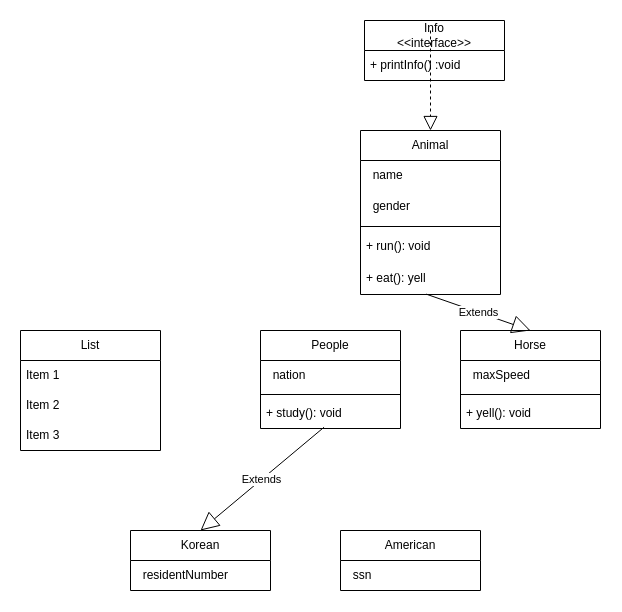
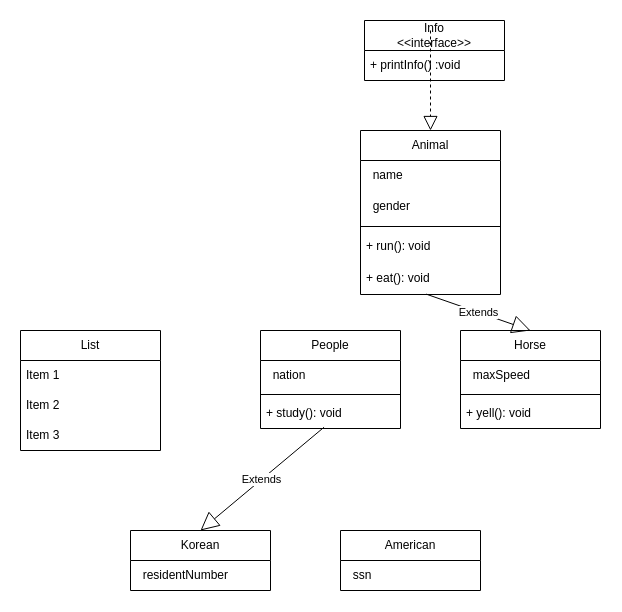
- <mxCell id="7" value="+ eat(): yell" style="text;strokeColor=none;fillColor=none;align=left;verticalAlign=middle;spacingLeft=4;spacingRight=4;overflow=hidden;points=[[0,0.5],[1,0.5]];portConstraint=eastwest;rotatable=0;whiteSpace=wrap;html=1;" vertex="1" parent="2"><mxGeometry y="132" width="140" height="32" as="geometry" /></mxCell>
+ <mxCell id="7" value="+ eat(): void" style="text;strokeColor=none;fillColor=none;align=left;verticalAlign=middle;spacingLeft=4;spacingRight=4;overflow=hidden;points=[[0,0.5],[1,0.5]];portConstraint=eastwest;rotatable=0;whiteSpace=wrap;html=1;" vertex="1" parent="2"><mxGeometry y="132" width="140" height="32" as="geometry" /></mxCell>
